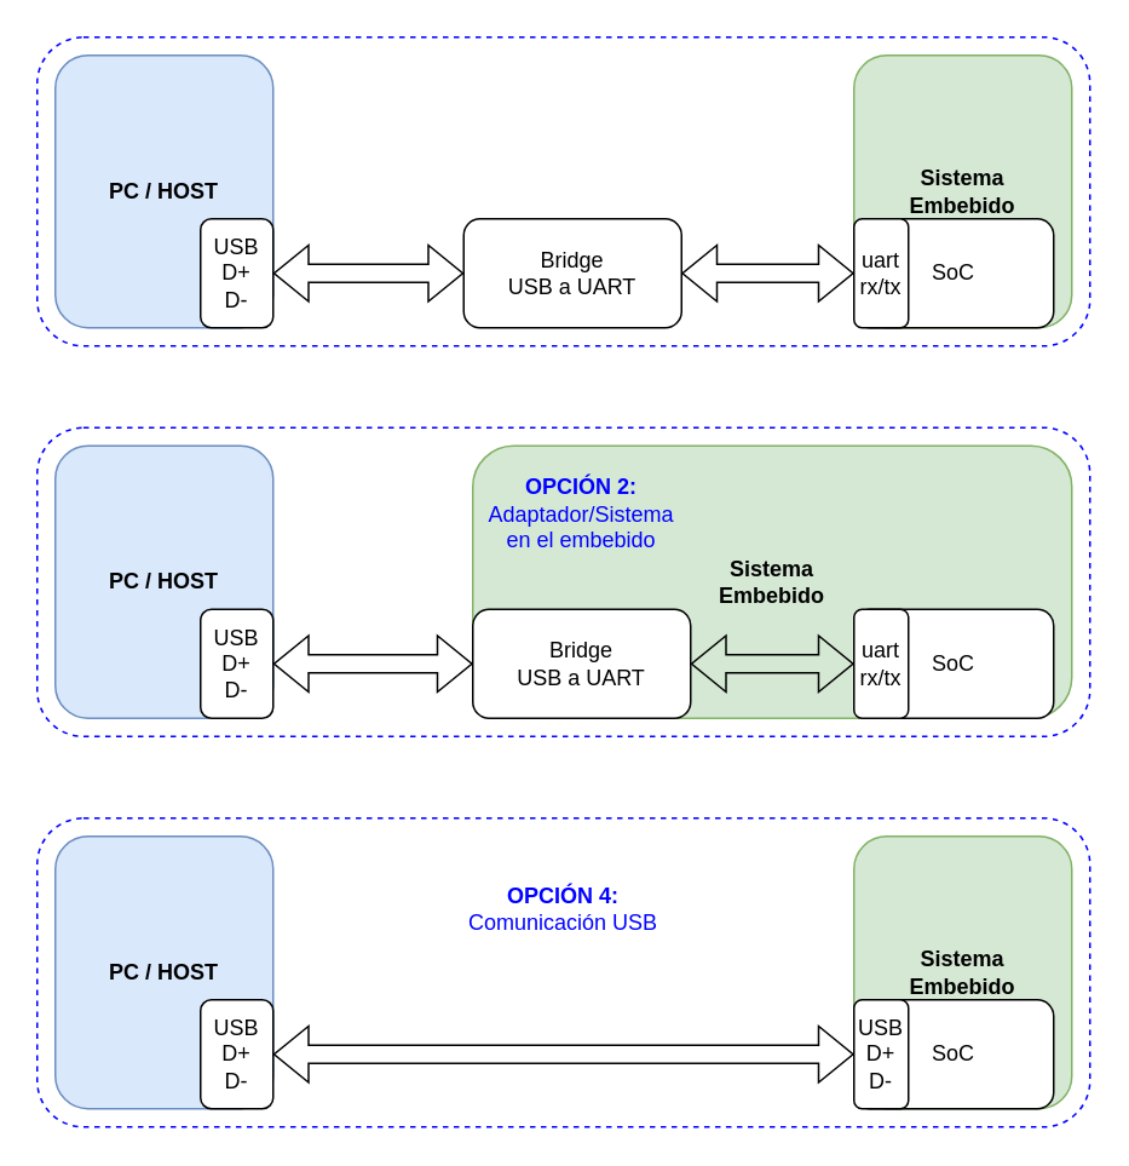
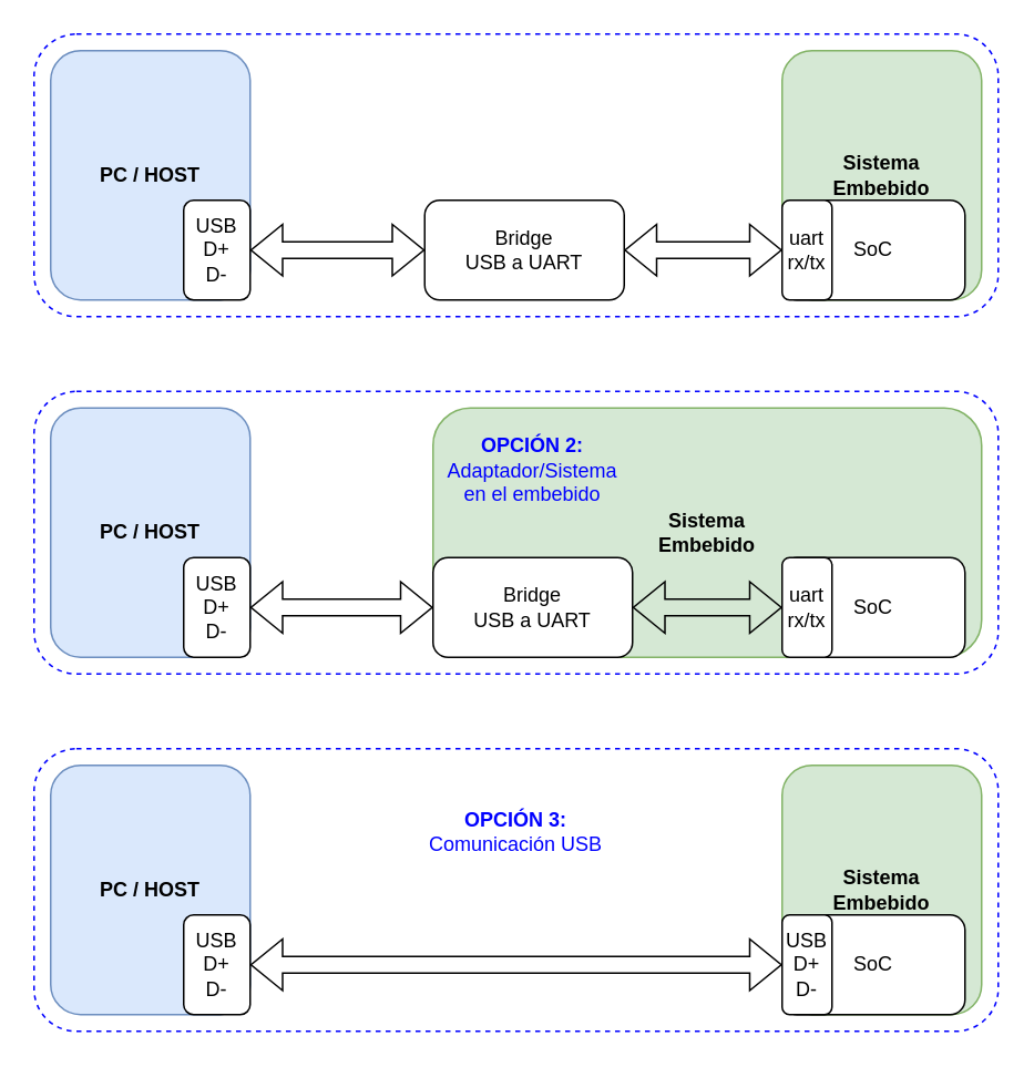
- <mxCell id="25" value="OPCIÓN 4:&lt;br&gt;&lt;span style=&quot;font-weight: normal;&quot;&gt;Comunicación USB&lt;br&gt;&lt;/span&gt;" style="text;html=1;strokeColor=none;fillColor=none;align=center;verticalAlign=middle;whiteSpace=wrap;rounded=0;fontStyle=1;fontColor=#0000FF;" vertex="1" parent="1"><mxGeometry x="250" y="470" width="120" height="60" as="geometry" /></mxCell>
+ <mxCell id="25" value="OPCIÓN 3:&lt;br&gt;&lt;span style=&quot;font-weight: normal;&quot;&gt;Comunicación USB&lt;br&gt;&lt;/span&gt;" style="text;html=1;strokeColor=none;fillColor=none;align=center;verticalAlign=middle;whiteSpace=wrap;rounded=0;fontStyle=1;fontColor=#0000FF;" vertex="1" parent="1"><mxGeometry x="250" y="470" width="120" height="60" as="geometry" /></mxCell>
